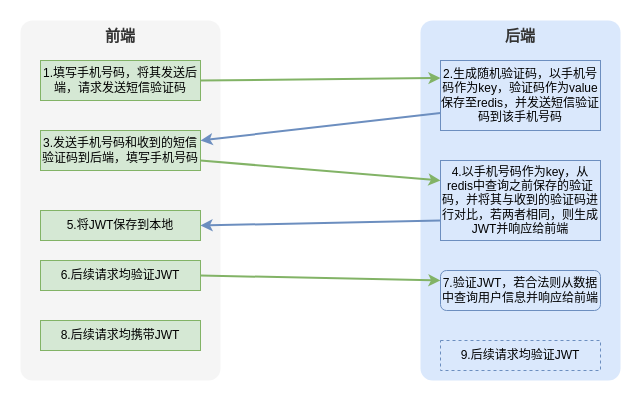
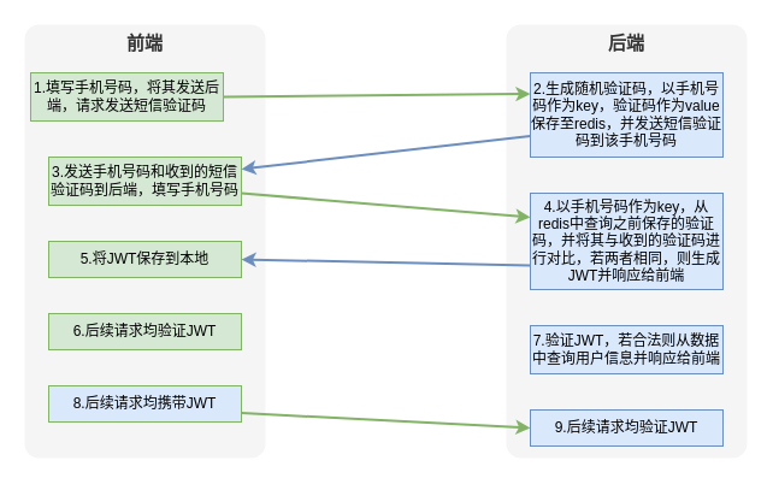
- <mxCell id="3" value="后端" style="rounded=1;whiteSpace=wrap;html=1;arcSize=6;verticalAlign=top;fontSize=15;fillColor=#dae8fc;fontColor=#333333;strokeColor=none;fontStyle=1;" parent="1" vertex="1"><mxGeometry x="420" y="20" width="200" height="360" as="geometry" /></mxCell>
+ <mxCell id="3" value="后端" style="rounded=1;whiteSpace=wrap;html=1;arcSize=6;verticalAlign=top;fontSize=15;fillColor=#f5f5f5;fontColor=#333333;strokeColor=none;fontStyle=1" parent="1" vertex="1"><mxGeometry x="420" y="20" width="200" height="360" as="geometry" /></mxCell>
- <mxCell id="4" value="1.填写手机号码，将其发送后端，请求发送短信验证码" style="rounded=0;whiteSpace=wrap;html=1;fillColor=#d5e8d4;strokeColor=#82b366;" parent="1" vertex="1"><mxGeometry x="40" y="60" width="160" height="40" as="geometry" /></mxCell>
+ <mxCell id="4" value="1.填写手机号码，将其发送后端，请求发送短信验证码" style="rounded=0;whiteSpace=wrap;html=1;fillColor=#d5e8d4;strokeColor=#82b366;" parent="1" vertex="1"><mxGeometry x="25" y="60" width="160" height="40" as="geometry" /></mxCell>
- <mxCell id="8" value="5.将JWT保存到本地" style="rounded=0;whiteSpace=wrap;html=1;fillColor=#d5e8d4;strokeColor=#82b366;" parent="1" vertex="1"><mxGeometry x="40" y="210" width="160" height="30" as="geometry" /></mxCell>
+ <mxCell id="8" value="5.将JWT保存到本地" style="rounded=0;whiteSpace=wrap;html=1;fillColor=#d5e8d4;strokeColor=#82b366;" parent="1" vertex="1"><mxGeometry x="40" y="200" width="160" height="30" as="geometry" /></mxCell>
- <mxCell id="17" value="" style="endArrow=classic;html=1;rounded=0;exitX=1;exitY=0.5;exitDx=0;exitDy=0;entryX=0;entryY=0.25;entryDx=0;entryDy=0;fillColor=#d5e8d4;strokeColor=#82b366;strokeWidth=2;" edge="1" parent="1" source="9" target="10"><mxGeometry width="50" height="50" relative="1" as="geometry"><mxPoint x="450" y="230" as="sourcePoint" /><mxPoint x="340" y="310" as="targetPoint" /></mxGeometry></mxCell>
- <mxCell id="10" value="7.验证JWT，若合法则从数据中查询用户信息并响应给前端" style="whiteSpace=wrap;html=1;fillColor=#dae8fc;strokeColor=#6c8ebf;rounded=1;" parent="1" vertex="1"><mxGeometry x="440" y="270" width="160" height="40" as="geometry" /></mxCell>
+ <mxCell id="10" value="7.验证JWT，若合法则从数据中查询用户信息并响应给前端" style="rounded=0;whiteSpace=wrap;html=1;fillColor=#dae8fc;strokeColor=#6c8ebf;" parent="1" vertex="1"><mxGeometry x="440" y="270" width="160" height="40" as="geometry" /></mxCell>
- <mxCell id="11" value="8.后续请求均携带JWT" style="rounded=0;whiteSpace=wrap;html=1;fillColor=#d5e8d4;strokeColor=#82b366;" parent="1" vertex="1"><mxGeometry x="40" y="320" width="160" height="30" as="geometry" /></mxCell>
+ <mxCell id="11" value="8.后续请求均携带JWT" style="rounded=0;whiteSpace=wrap;html=1;fillColor=#dae8fc;strokeColor=#82b366;" parent="1" vertex="1"><mxGeometry x="40" y="320" width="160" height="30" as="geometry" /></mxCell>
+ <mxCell id="18" value="" style="endArrow=classic;html=1;rounded=0;exitX=1;exitY=0.75;exitDx=0;exitDy=0;entryX=0;entryY=0.5;entryDx=0;entryDy=0;fillColor=#d5e8d4;strokeColor=#82b366;strokeWidth=2;" edge="1" parent="1" source="11" target="12"><mxGeometry width="50" height="50" relative="1" as="geometry"><mxPoint x="210" y="285" as="sourcePoint" /><mxPoint x="450" y="290" as="targetPoint" /></mxGeometry></mxCell>
- <mxCell id="12" value="9.后续请求均验证JWT" style="rounded=0;whiteSpace=wrap;html=1;fillColor=#dae8fc;strokeColor=#6c8ebf;dashed=1;" parent="1" vertex="1"><mxGeometry x="440" y="340" width="160" height="30" as="geometry" /></mxCell>
+ <mxCell id="12" value="9.后续请求均验证JWT" style="rounded=0;whiteSpace=wrap;html=1;fillColor=#dae8fc;strokeColor=#6c8ebf;" parent="1" vertex="1"><mxGeometry x="440" y="340" width="160" height="30" as="geometry" /></mxCell>
